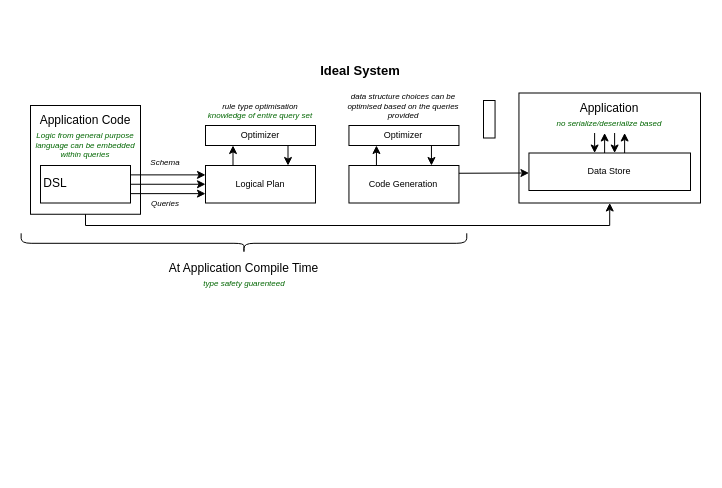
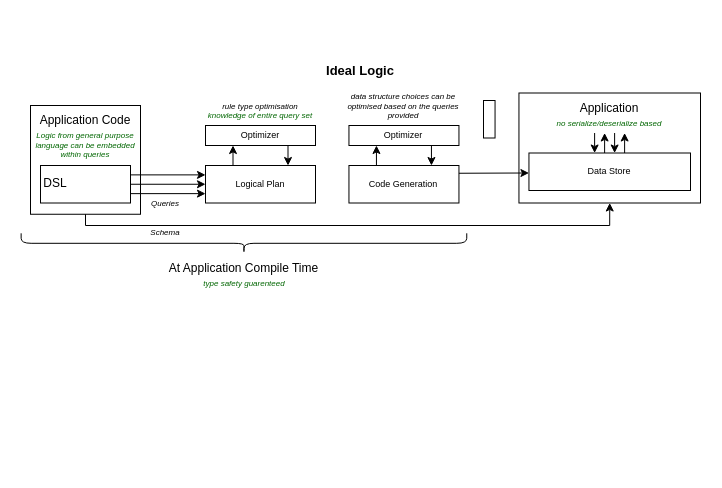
- <mxCell id="27" value="Ideal System" style="text;html=1;strokeColor=none;fillColor=none;align=center;verticalAlign=middle;whiteSpace=wrap;rounded=0;fontSize=13;fontStyle=1;fontColor=#000000;" parent="1" vertex="1"><mxGeometry x="20" y="55" width="680" height="30" as="geometry" /></mxCell>
+ <mxCell id="27" value="Ideal Logic" style="text;html=1;strokeColor=none;fillColor=none;align=center;verticalAlign=middle;whiteSpace=wrap;rounded=0;fontSize=13;fontStyle=1;fontColor=#000000;" parent="1" vertex="1"><mxGeometry x="20" y="55" width="680" height="30" as="geometry" /></mxCell>
- <mxCell id="24" value="Schema" style="text;html=1;strokeColor=none;fillColor=none;align=center;verticalAlign=middle;whiteSpace=wrap;rounded=0;fontSize=8;fontStyle=2;fontColor=#000000;" parent="1" vertex="1"><mxGeometry x="140" y="151.25" width="50" height="21.25" as="geometry" /></mxCell>
+ <mxCell id="24" value="Schema" style="text;html=1;strokeColor=none;fillColor=none;align=center;verticalAlign=middle;whiteSpace=wrap;rounded=0;fontSize=8;fontStyle=2;fontColor=#000000;" parent="1" vertex="1"><mxGeometry x="140" y="221.25" width="50" height="21.25" as="geometry" /></mxCell>
